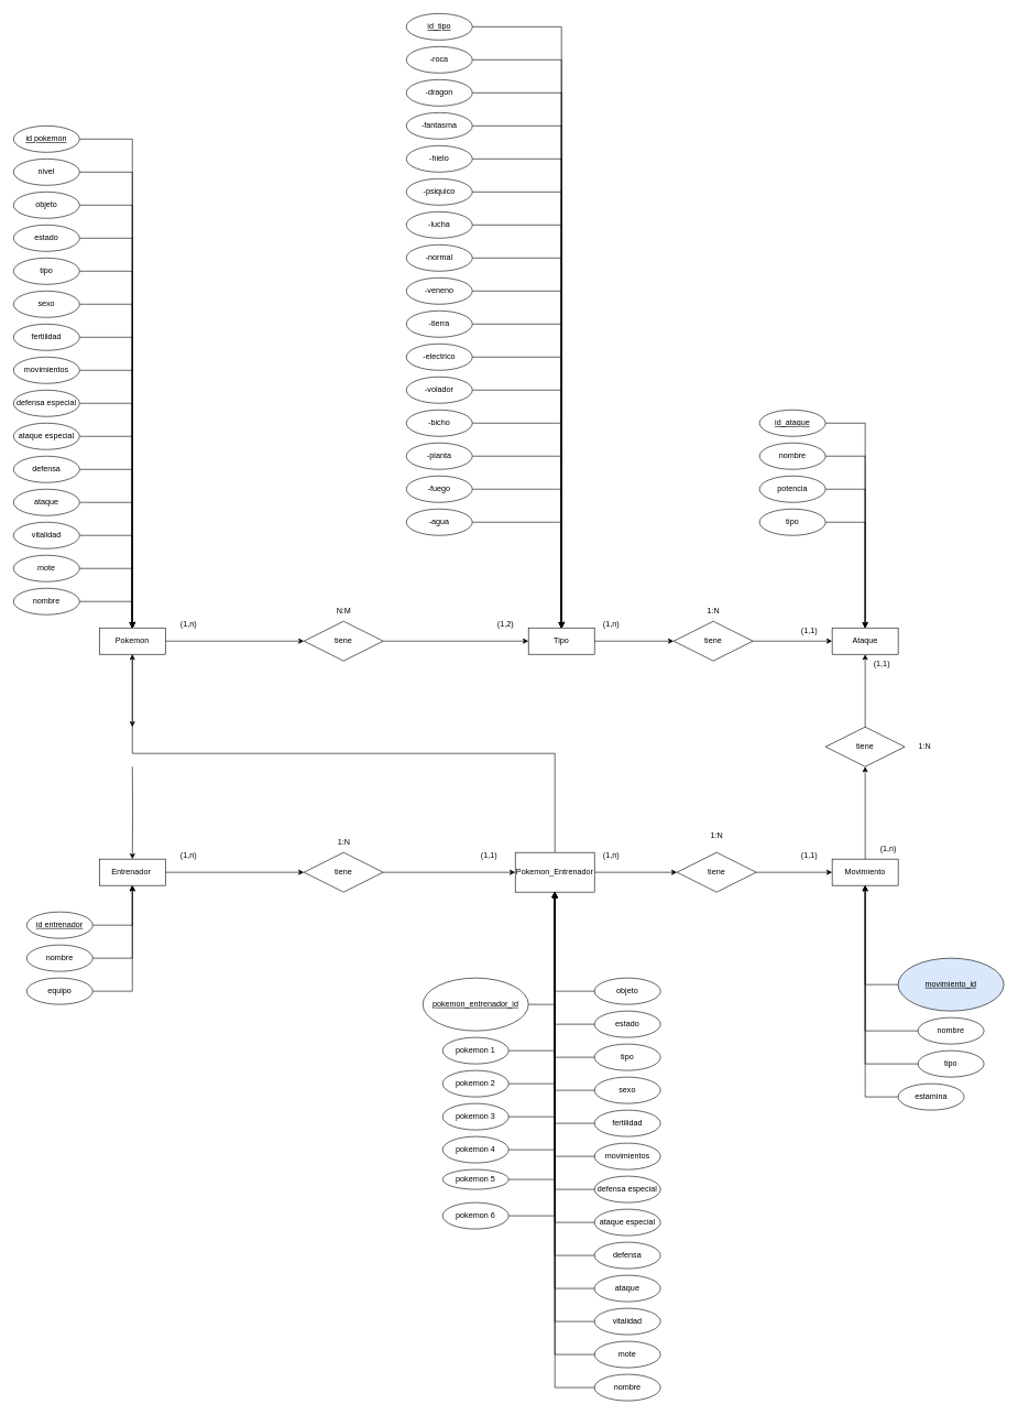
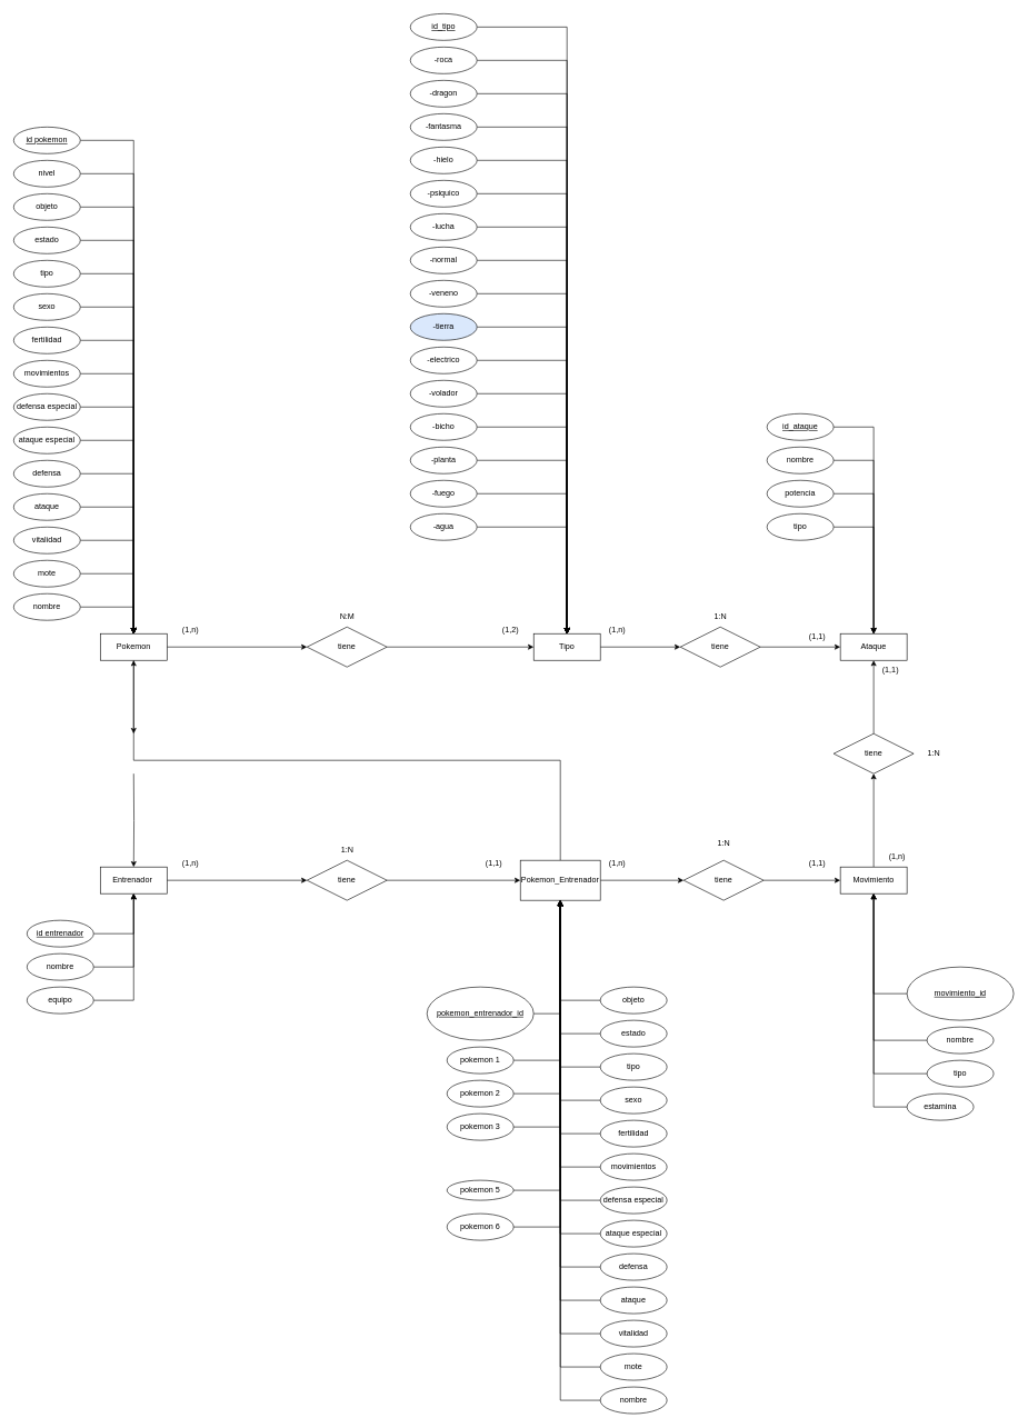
- <mxCell id="130" value="-tierra" style="ellipse;whiteSpace=wrap;html=1;align=center;" parent="1" vertex="1"><mxGeometry x="615" y="470" width="100" height="40" as="geometry" /></mxCell>
+ <mxCell id="130" value="-tierra" style="ellipse;whiteSpace=wrap;html=1;align=center;fillColor=#dae8fc;" parent="1" vertex="1"><mxGeometry x="615" y="470" width="100" height="40" as="geometry" /></mxCell>
- <mxCell id="118" value="movimiento_id" style="ellipse;whiteSpace=wrap;html=1;align=center;fontStyle=4;fillColor=#dae8fc;" parent="1" vertex="1"><mxGeometry x="1360" y="1450" width="160" height="80" as="geometry" /></mxCell>
+ <mxCell id="118" value="movimiento_id" style="ellipse;whiteSpace=wrap;html=1;align=center;fontStyle=4;" parent="1" vertex="1"><mxGeometry x="1360" y="1450" width="160" height="80" as="geometry" /></mxCell>
- <mxCell id="84" value="pokemon 4" style="ellipse;whiteSpace=wrap;html=1;align=center;" parent="1" vertex="1"><mxGeometry x="670" y="1720" width="100" height="40" as="geometry" /></mxCell>
- <mxCell id="83" style="edgeStyle=orthogonalEdgeStyle;rounded=0;orthogonalLoop=1;jettySize=auto;html=1;exitX=1;exitY=0.5;exitDx=0;exitDy=0;entryX=0.5;entryY=1;entryDx=0;entryDy=0;" parent="1" source="84" target="31" edge="1"><mxGeometry relative="1" as="geometry" /></mxCell>
